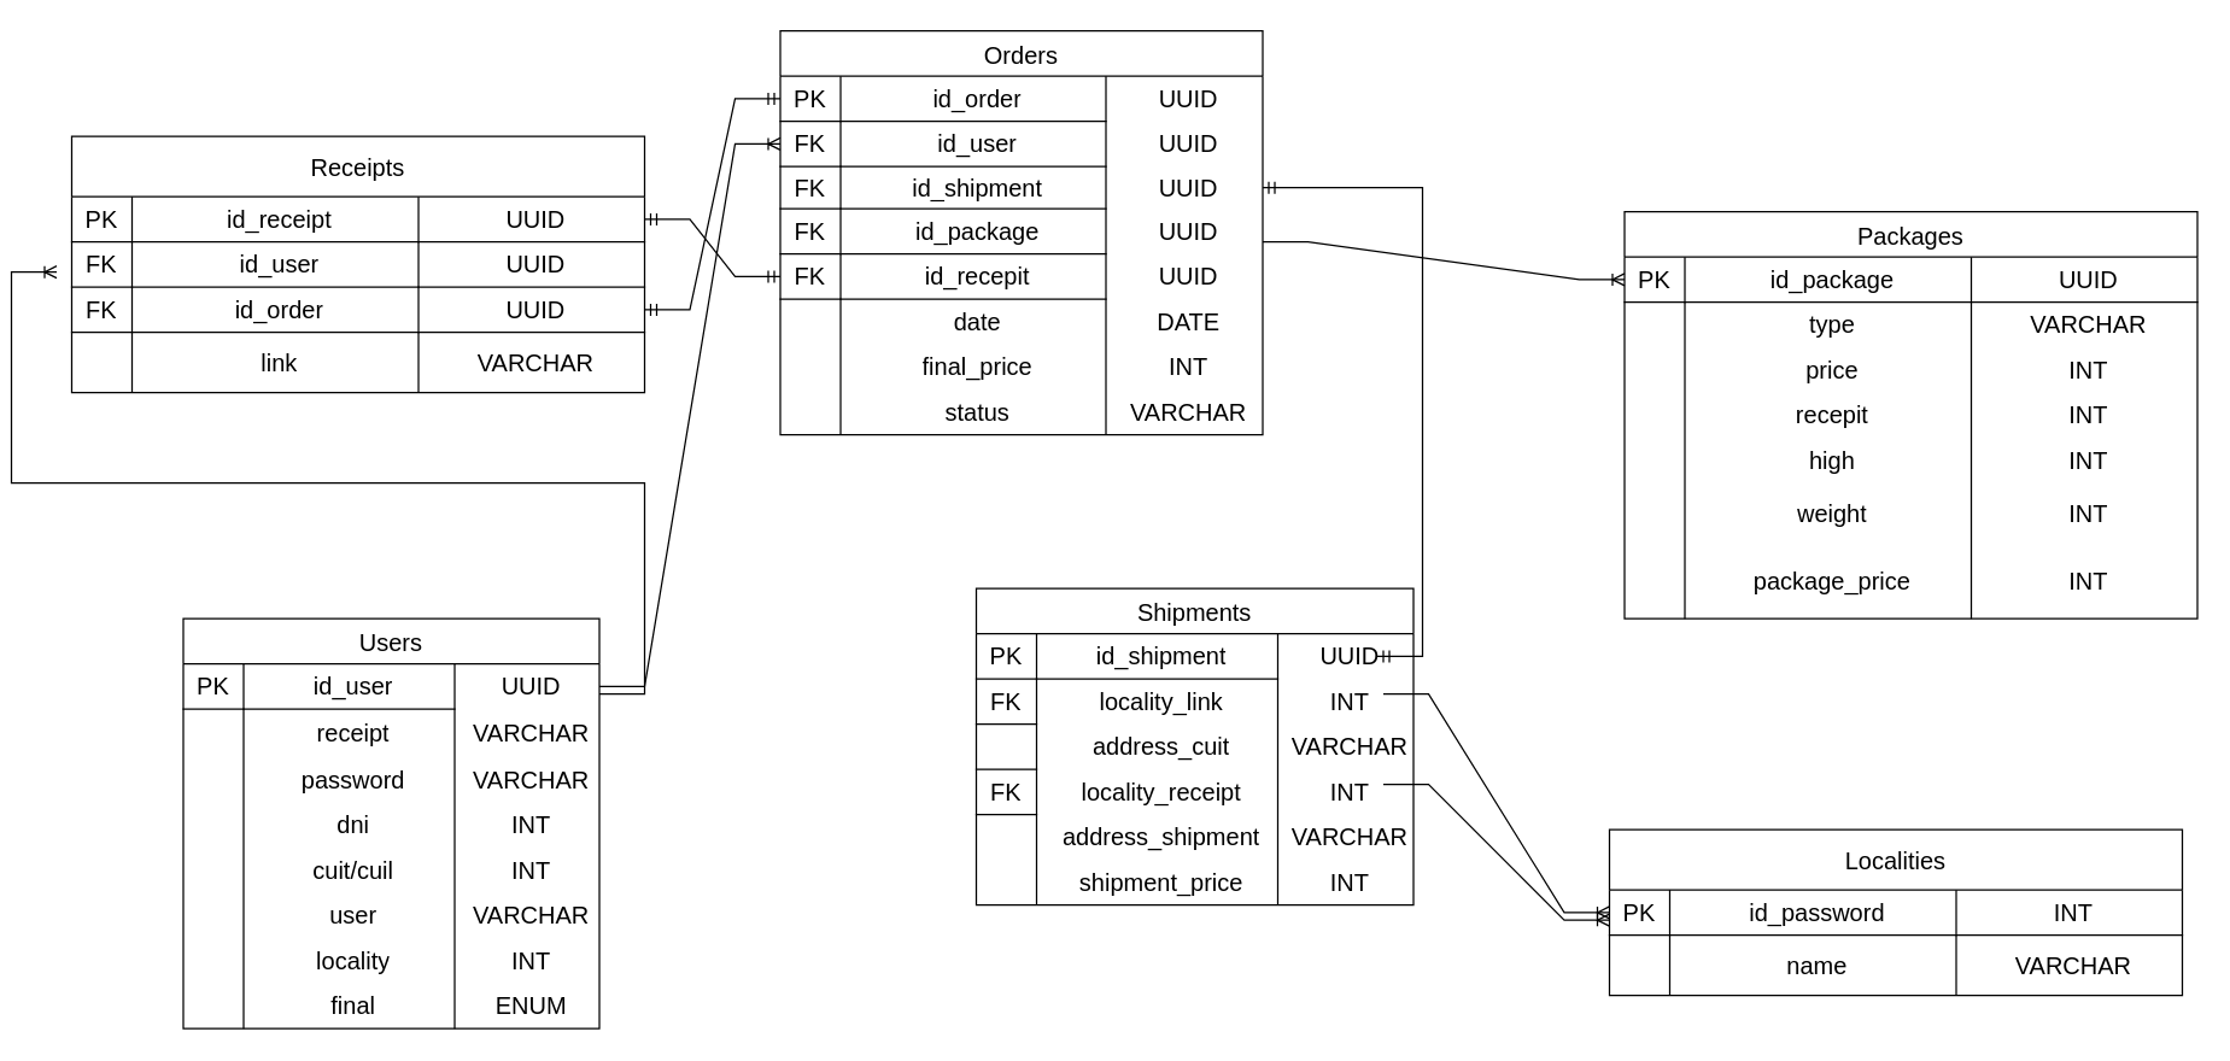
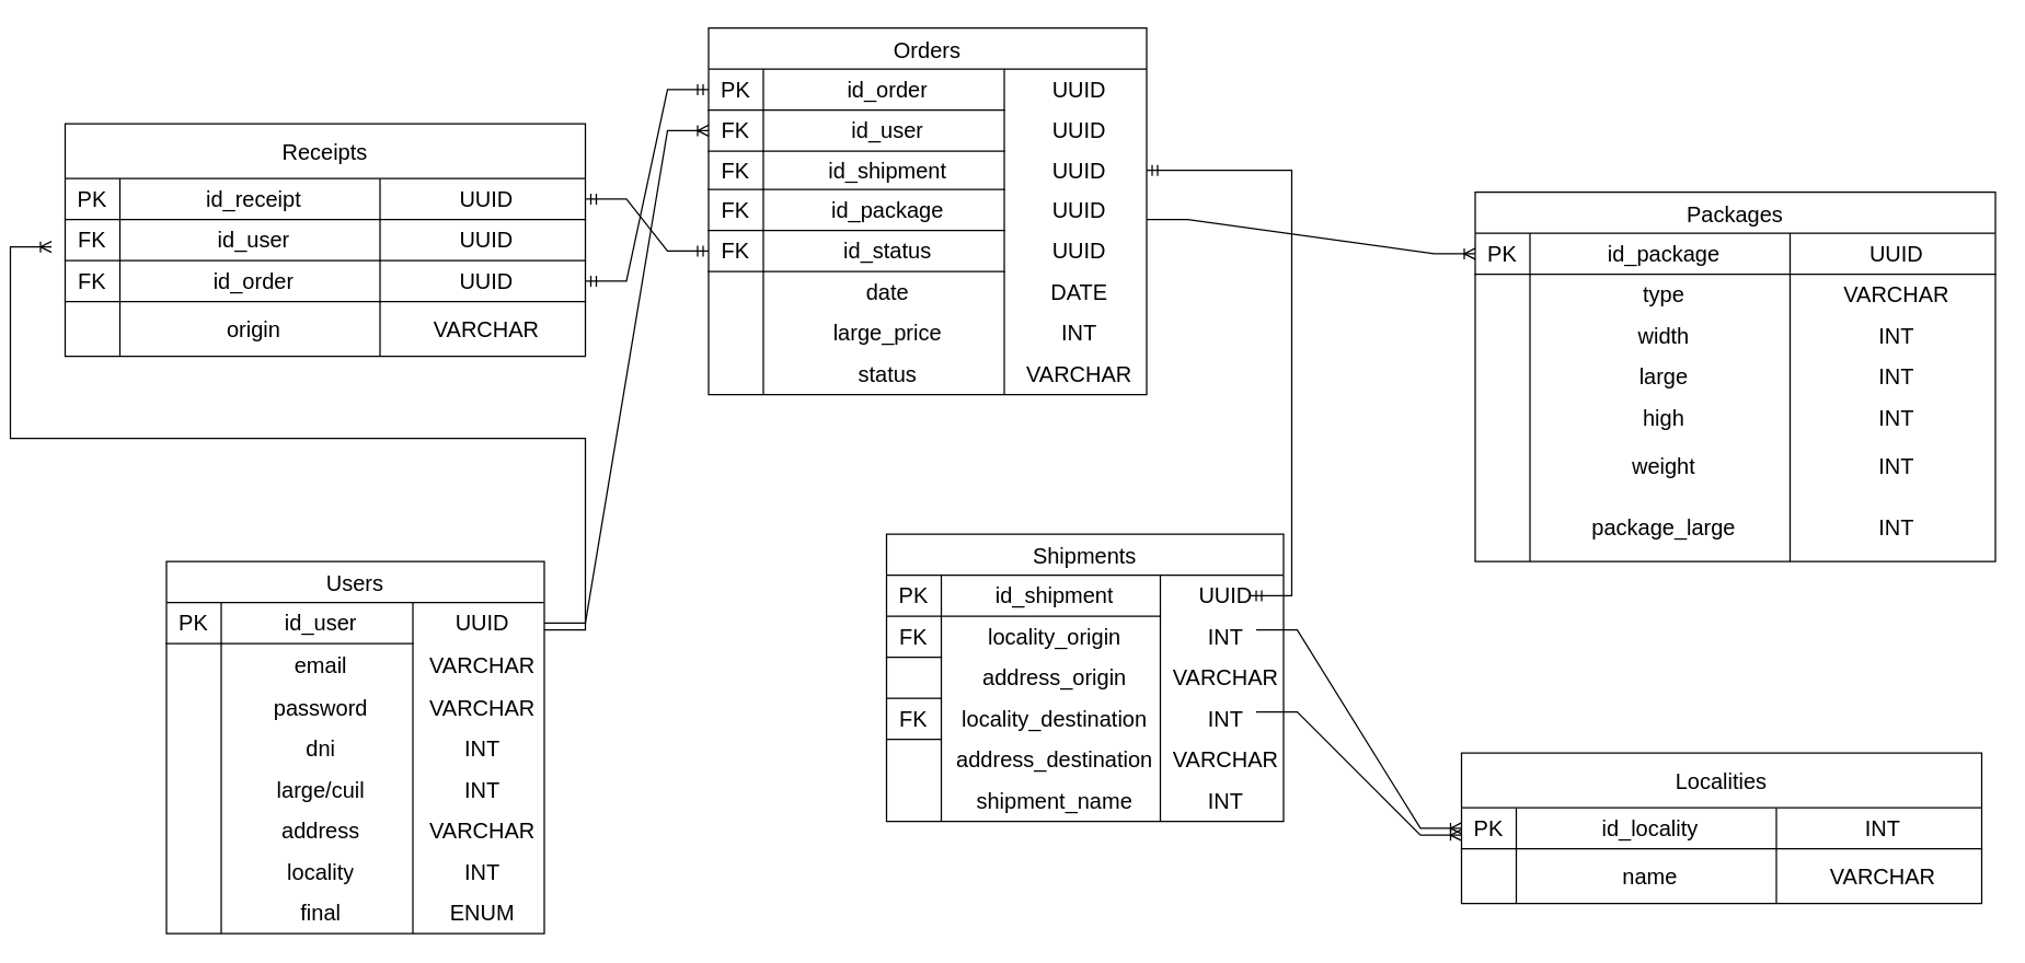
- <mxCell id="54" value="id_recepit" style="shape=partialRectangle;html=1;whiteSpace=wrap;connectable=0;fillColor=none;top=0;left=0;bottom=1;right=0;align=center;spacingLeft=6;overflow=hidden;strokeColor=inherit;fontSize=16;" vertex="1" parent="52"><mxGeometry x="40" width="176" height="30" as="geometry"><mxRectangle width="176" height="30" as="alternateBounds" /></mxGeometry></mxCell>
+ <mxCell id="54" value="id_status" style="shape=partialRectangle;html=1;whiteSpace=wrap;connectable=0;fillColor=none;top=0;left=0;bottom=1;right=0;align=center;spacingLeft=6;overflow=hidden;strokeColor=inherit;fontSize=16;" vertex="1" parent="52"><mxGeometry x="40" width="176" height="30" as="geometry"><mxRectangle width="176" height="30" as="alternateBounds" /></mxGeometry></mxCell>
- <mxCell id="151" value="link" style="shape=partialRectangle;html=1;whiteSpace=wrap;connectable=0;fillColor=none;top=0;left=0;bottom=0;right=0;align=center;spacingLeft=6;overflow=hidden;strokeColor=inherit;fontSize=16;" vertex="1" parent="149"><mxGeometry x="40" width="190" height="40" as="geometry"><mxRectangle width="190" height="40" as="alternateBounds" /></mxGeometry></mxCell>
+ <mxCell id="151" value="origin" style="shape=partialRectangle;html=1;whiteSpace=wrap;connectable=0;fillColor=none;top=0;left=0;bottom=0;right=0;align=center;spacingLeft=6;overflow=hidden;strokeColor=inherit;fontSize=16;" vertex="1" parent="149"><mxGeometry x="40" width="190" height="40" as="geometry"><mxRectangle width="190" height="40" as="alternateBounds" /></mxGeometry></mxCell>
- <mxCell id="62" value="final_price" style="shape=partialRectangle;html=1;whiteSpace=wrap;connectable=0;fillColor=none;top=0;left=0;bottom=0;right=0;align=center;spacingLeft=6;overflow=hidden;strokeColor=inherit;fontSize=16;" parent="60" vertex="1"><mxGeometry x="40" width="176" height="30" as="geometry"><mxRectangle width="176" height="30" as="alternateBounds" /></mxGeometry></mxCell>
+ <mxCell id="62" value="large_price" style="shape=partialRectangle;html=1;whiteSpace=wrap;connectable=0;fillColor=none;top=0;left=0;bottom=0;right=0;align=center;spacingLeft=6;overflow=hidden;strokeColor=inherit;fontSize=16;" parent="60" vertex="1"><mxGeometry x="40" width="176" height="30" as="geometry"><mxRectangle width="176" height="30" as="alternateBounds" /></mxGeometry></mxCell>
- <mxCell id="79" value="price" style="shape=partialRectangle;html=1;whiteSpace=wrap;connectable=0;fillColor=none;top=0;left=0;bottom=0;right=0;align=center;spacingLeft=6;overflow=hidden;strokeColor=inherit;fontSize=16;" parent="77" vertex="1"><mxGeometry x="40" width="190" height="30" as="geometry"><mxRectangle width="190" height="30" as="alternateBounds" /></mxGeometry></mxCell>
+ <mxCell id="79" value="width" style="shape=partialRectangle;html=1;whiteSpace=wrap;connectable=0;fillColor=none;top=0;left=0;bottom=0;right=0;align=center;spacingLeft=6;overflow=hidden;strokeColor=inherit;fontSize=16;" parent="77" vertex="1"><mxGeometry x="40" width="190" height="30" as="geometry"><mxRectangle width="190" height="30" as="alternateBounds" /></mxGeometry></mxCell>
- <mxCell id="83" value="recepit" style="shape=partialRectangle;html=1;whiteSpace=wrap;connectable=0;fillColor=none;top=0;left=0;bottom=0;right=0;align=center;spacingLeft=6;overflow=hidden;strokeColor=inherit;fontSize=16;" parent="81" vertex="1"><mxGeometry x="40" width="190" height="30" as="geometry"><mxRectangle width="190" height="30" as="alternateBounds" /></mxGeometry></mxCell>
+ <mxCell id="83" value="large" style="shape=partialRectangle;html=1;whiteSpace=wrap;connectable=0;fillColor=none;top=0;left=0;bottom=0;right=0;align=center;spacingLeft=6;overflow=hidden;strokeColor=inherit;fontSize=16;" parent="81" vertex="1"><mxGeometry x="40" width="190" height="30" as="geometry"><mxRectangle width="190" height="30" as="alternateBounds" /></mxGeometry></mxCell>
- <mxCell id="95" value="package_price" style="shape=partialRectangle;html=1;whiteSpace=wrap;connectable=0;fillColor=none;top=0;left=0;bottom=0;right=0;align=center;spacingLeft=6;overflow=hidden;strokeColor=inherit;fontSize=16;" parent="93" vertex="1"><mxGeometry x="40" width="190" height="50" as="geometry"><mxRectangle width="190" height="50" as="alternateBounds" /></mxGeometry></mxCell>
+ <mxCell id="95" value="package_large" style="shape=partialRectangle;html=1;whiteSpace=wrap;connectable=0;fillColor=none;top=0;left=0;bottom=0;right=0;align=center;spacingLeft=6;overflow=hidden;strokeColor=inherit;fontSize=16;" parent="93" vertex="1"><mxGeometry x="40" width="190" height="50" as="geometry"><mxRectangle width="190" height="50" as="alternateBounds" /></mxGeometry></mxCell>
- <mxCell id="104" value="locality_link" style="shape=partialRectangle;html=1;whiteSpace=wrap;connectable=0;fillColor=none;top=0;left=0;bottom=0;right=0;align=center;spacingLeft=6;overflow=hidden;strokeColor=inherit;fontSize=16;" parent="102" vertex="1"><mxGeometry x="40" width="160" height="30" as="geometry"><mxRectangle width="160" height="30" as="alternateBounds" /></mxGeometry></mxCell>
+ <mxCell id="104" value="locality_origin" style="shape=partialRectangle;html=1;whiteSpace=wrap;connectable=0;fillColor=none;top=0;left=0;bottom=0;right=0;align=center;spacingLeft=6;overflow=hidden;strokeColor=inherit;fontSize=16;" parent="102" vertex="1"><mxGeometry x="40" width="160" height="30" as="geometry"><mxRectangle width="160" height="30" as="alternateBounds" /></mxGeometry></mxCell>
- <mxCell id="9" value="receipt" style="shape=partialRectangle;html=1;whiteSpace=wrap;connectable=0;fillColor=none;top=0;left=0;bottom=0;right=0;align=center;spacingLeft=6;overflow=hidden;strokeColor=inherit;fontSize=16;" parent="7" vertex="1"><mxGeometry x="40" width="140" height="32" as="geometry"><mxRectangle width="140" height="32" as="alternateBounds" /></mxGeometry></mxCell>
+ <mxCell id="9" value="email" style="shape=partialRectangle;html=1;whiteSpace=wrap;connectable=0;fillColor=none;top=0;left=0;bottom=0;right=0;align=center;spacingLeft=6;overflow=hidden;strokeColor=inherit;fontSize=16;" parent="7" vertex="1"><mxGeometry x="40" width="140" height="32" as="geometry"><mxRectangle width="140" height="32" as="alternateBounds" /></mxGeometry></mxCell>
- <mxCell id="108" value="address_cuit" style="shape=partialRectangle;html=1;whiteSpace=wrap;connectable=0;fillColor=none;top=0;left=0;bottom=0;right=0;align=center;spacingLeft=6;overflow=hidden;strokeColor=inherit;fontSize=16;" parent="106" vertex="1"><mxGeometry x="40" width="160" height="30" as="geometry"><mxRectangle width="160" height="30" as="alternateBounds" /></mxGeometry></mxCell>
+ <mxCell id="108" value="address_origin" style="shape=partialRectangle;html=1;whiteSpace=wrap;connectable=0;fillColor=none;top=0;left=0;bottom=0;right=0;align=center;spacingLeft=6;overflow=hidden;strokeColor=inherit;fontSize=16;" parent="106" vertex="1"><mxGeometry x="40" width="160" height="30" as="geometry"><mxRectangle width="160" height="30" as="alternateBounds" /></mxGeometry></mxCell>
- <mxCell id="112" value="locality_receipt" style="shape=partialRectangle;html=1;whiteSpace=wrap;connectable=0;fillColor=none;top=0;left=0;bottom=0;right=0;align=center;spacingLeft=6;overflow=hidden;strokeColor=inherit;fontSize=16;" parent="110" vertex="1"><mxGeometry x="40" width="160" height="30" as="geometry"><mxRectangle width="160" height="30" as="alternateBounds" /></mxGeometry></mxCell>
+ <mxCell id="112" value="locality_destination" style="shape=partialRectangle;html=1;whiteSpace=wrap;connectable=0;fillColor=none;top=0;left=0;bottom=0;right=0;align=center;spacingLeft=6;overflow=hidden;strokeColor=inherit;fontSize=16;" parent="110" vertex="1"><mxGeometry x="40" width="160" height="30" as="geometry"><mxRectangle width="160" height="30" as="alternateBounds" /></mxGeometry></mxCell>
- <mxCell id="116" value="address_shipment" style="shape=partialRectangle;html=1;whiteSpace=wrap;connectable=0;fillColor=none;top=0;left=0;bottom=0;right=0;align=center;spacingLeft=6;overflow=hidden;strokeColor=inherit;fontSize=16;" parent="114" vertex="1"><mxGeometry x="40" width="160" height="30" as="geometry"><mxRectangle width="160" height="30" as="alternateBounds" /></mxGeometry></mxCell>
+ <mxCell id="116" value="address_destination" style="shape=partialRectangle;html=1;whiteSpace=wrap;connectable=0;fillColor=none;top=0;left=0;bottom=0;right=0;align=center;spacingLeft=6;overflow=hidden;strokeColor=inherit;fontSize=16;" parent="114" vertex="1"><mxGeometry x="40" width="160" height="30" as="geometry"><mxRectangle width="160" height="30" as="alternateBounds" /></mxGeometry></mxCell>
- <mxCell id="21" value="cuit/cuil" style="shape=partialRectangle;html=1;whiteSpace=wrap;connectable=0;fillColor=none;top=0;left=0;bottom=0;right=0;align=center;spacingLeft=6;overflow=hidden;strokeColor=inherit;fontSize=16;" vertex="1" parent="19"><mxGeometry x="40" width="140" height="30" as="geometry"><mxRectangle width="140" height="30" as="alternateBounds" /></mxGeometry></mxCell>
+ <mxCell id="21" value="large/cuil" style="shape=partialRectangle;html=1;whiteSpace=wrap;connectable=0;fillColor=none;top=0;left=0;bottom=0;right=0;align=center;spacingLeft=6;overflow=hidden;strokeColor=inherit;fontSize=16;" vertex="1" parent="19"><mxGeometry x="40" width="140" height="30" as="geometry"><mxRectangle width="140" height="30" as="alternateBounds" /></mxGeometry></mxCell>
- <mxCell id="120" value="shipment_price" style="shape=partialRectangle;html=1;whiteSpace=wrap;connectable=0;fillColor=none;top=0;left=0;bottom=0;right=0;align=center;spacingLeft=6;overflow=hidden;strokeColor=inherit;fontSize=16;" parent="118" vertex="1"><mxGeometry x="40" width="160" height="30" as="geometry"><mxRectangle width="160" height="30" as="alternateBounds" /></mxGeometry></mxCell>
+ <mxCell id="120" value="shipment_name" style="shape=partialRectangle;html=1;whiteSpace=wrap;connectable=0;fillColor=none;top=0;left=0;bottom=0;right=0;align=center;spacingLeft=6;overflow=hidden;strokeColor=inherit;fontSize=16;" parent="118" vertex="1"><mxGeometry x="40" width="160" height="30" as="geometry"><mxRectangle width="160" height="30" as="alternateBounds" /></mxGeometry></mxCell>
- <mxCell id="125" value="id_password" style="shape=partialRectangle;html=1;whiteSpace=wrap;connectable=0;fillColor=none;top=0;left=0;bottom=1;right=0;align=center;spacingLeft=6;overflow=hidden;strokeColor=default;fontSize=16;" parent="123" vertex="1"><mxGeometry x="40" width="190" height="30" as="geometry"><mxRectangle width="190" height="30" as="alternateBounds" /></mxGeometry></mxCell>
+ <mxCell id="125" value="id_locality" style="shape=partialRectangle;html=1;whiteSpace=wrap;connectable=0;fillColor=none;top=0;left=0;bottom=1;right=0;align=center;spacingLeft=6;overflow=hidden;strokeColor=default;fontSize=16;" parent="123" vertex="1"><mxGeometry x="40" width="190" height="30" as="geometry"><mxRectangle width="190" height="30" as="alternateBounds" /></mxGeometry></mxCell>
- <mxCell id="25" value="user" style="shape=partialRectangle;html=1;whiteSpace=wrap;connectable=0;fillColor=none;top=0;left=0;bottom=0;right=0;align=center;spacingLeft=6;overflow=hidden;strokeColor=inherit;fontSize=16;" vertex="1" parent="23"><mxGeometry x="40" width="140" height="30" as="geometry"><mxRectangle width="140" height="30" as="alternateBounds" /></mxGeometry></mxCell>
+ <mxCell id="25" value="address" style="shape=partialRectangle;html=1;whiteSpace=wrap;connectable=0;fillColor=none;top=0;left=0;bottom=0;right=0;align=center;spacingLeft=6;overflow=hidden;strokeColor=inherit;fontSize=16;" vertex="1" parent="23"><mxGeometry x="40" width="140" height="30" as="geometry"><mxRectangle width="140" height="30" as="alternateBounds" /></mxGeometry></mxCell>
